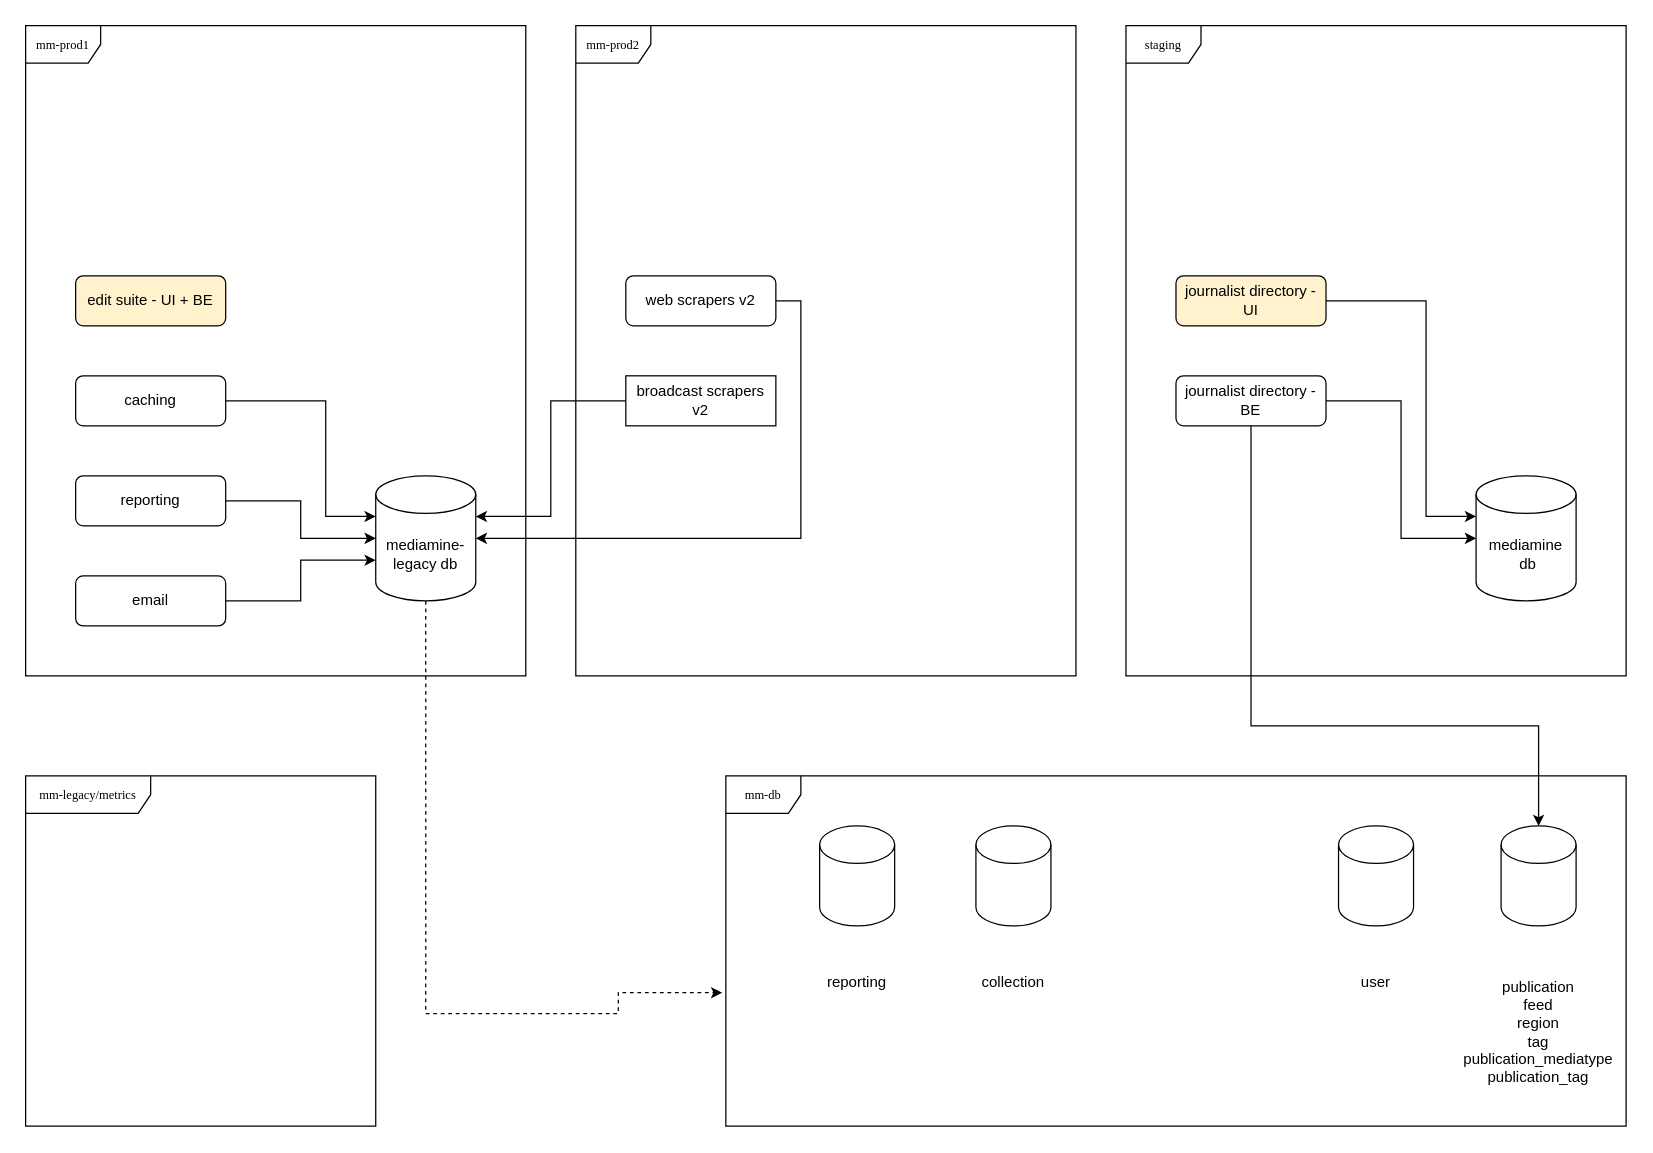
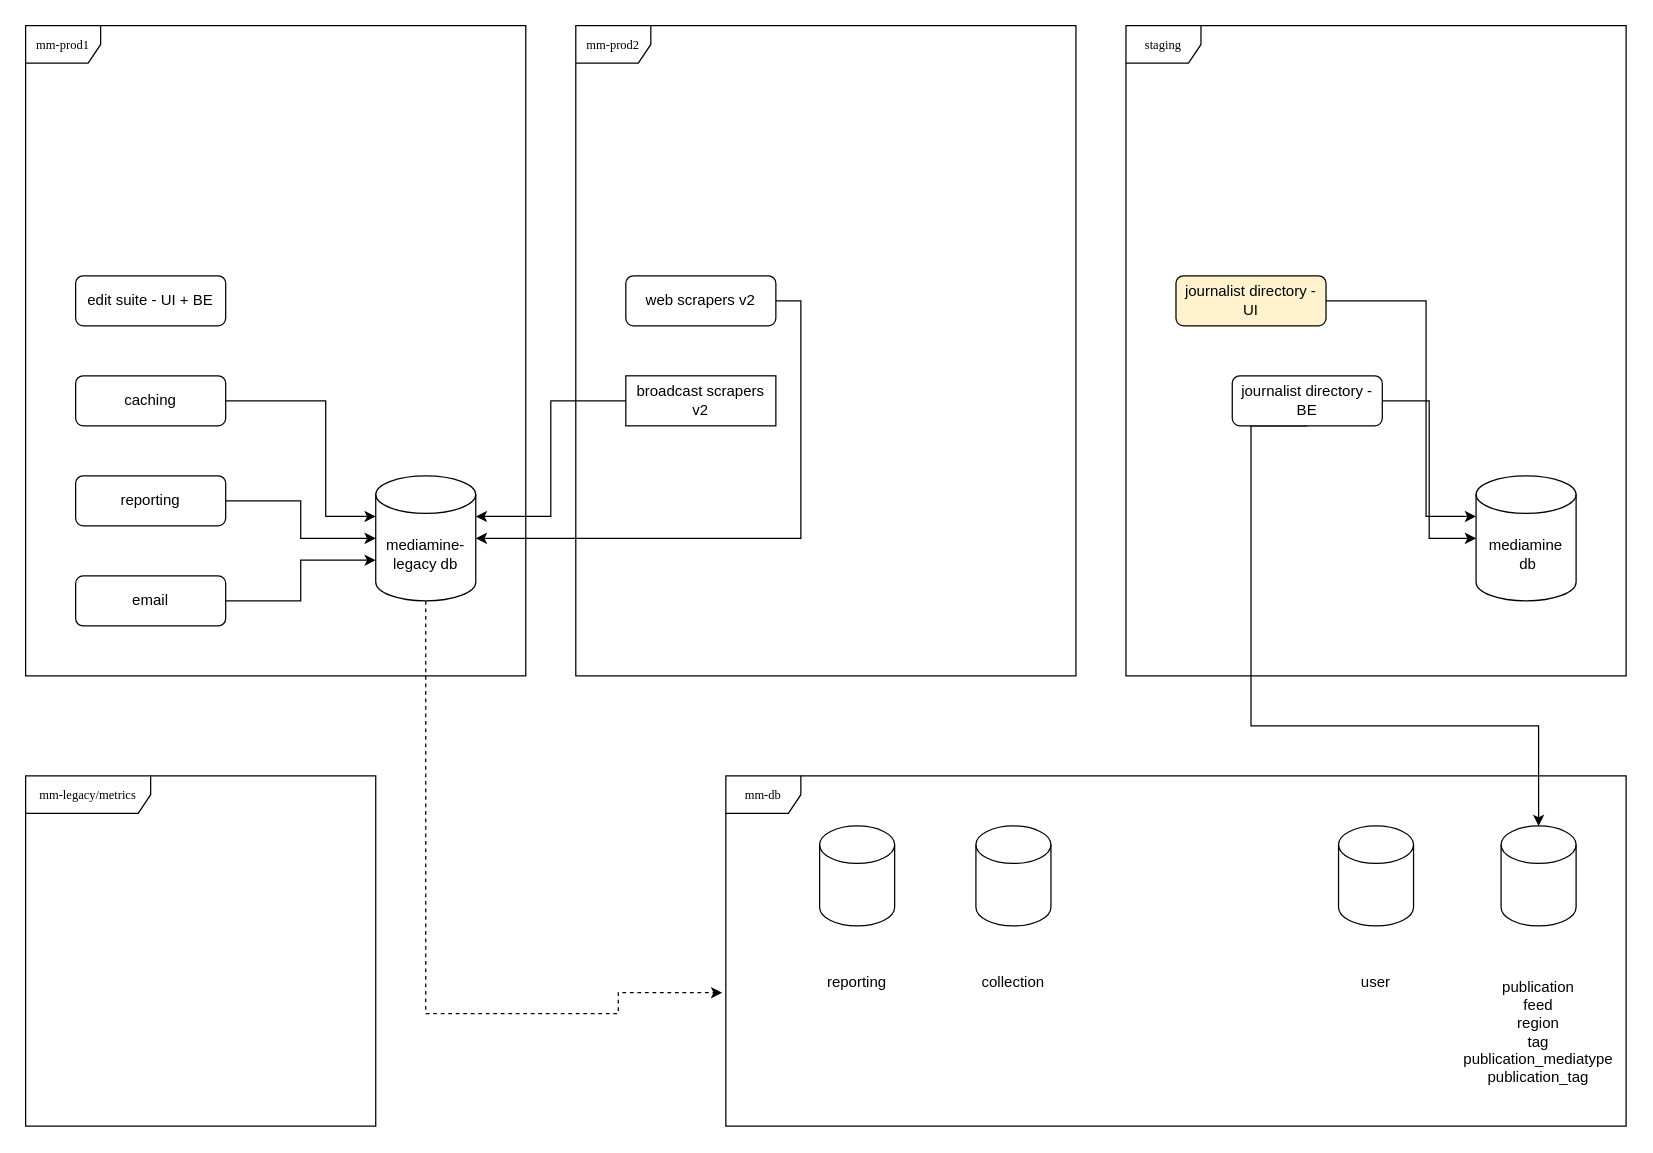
- <mxCell id="8" value="edit suite - UI + BE" style="rounded=1;whiteSpace=wrap;html=1;fillColor=#fff2cc;" vertex="1" parent="1"><mxGeometry x="60" y="220" width="120" height="40" as="geometry" /></mxCell>
+ <mxCell id="8" value="edit suite - UI + BE" style="rounded=1;whiteSpace=wrap;html=1;" vertex="1" parent="1"><mxGeometry x="60" y="220" width="120" height="40" as="geometry" /></mxCell>
- <mxCell id="11" value="journalist directory - BE" style="rounded=1;whiteSpace=wrap;html=1;" vertex="1" parent="1"><mxGeometry x="940" y="300" width="120" height="40" as="geometry" /></mxCell>
+ <mxCell id="11" value="journalist directory - BE" style="rounded=1;whiteSpace=wrap;html=1;" vertex="1" parent="1"><mxGeometry x="985" y="300" width="120" height="40" as="geometry" /></mxCell>
